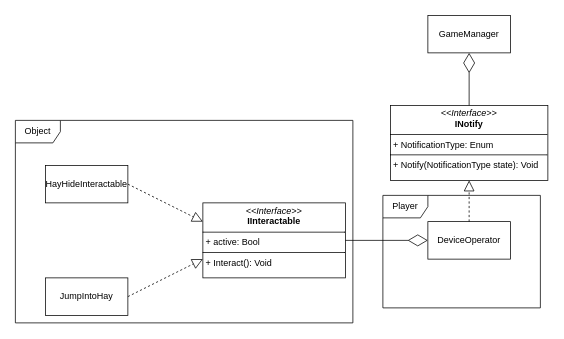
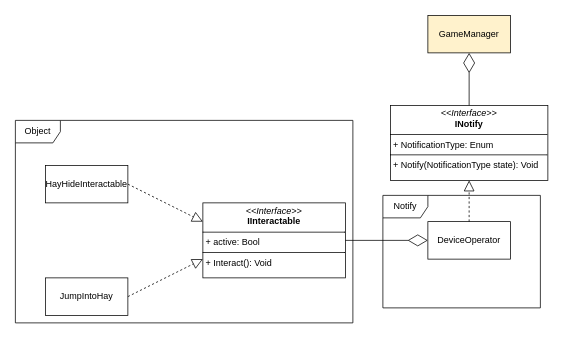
- <mxCell id="11" value="GameManager" style="html=1;whiteSpace=wrap;" vertex="1" parent="1"><mxGeometry x="570" y="20" width="110" height="50" as="geometry" /></mxCell>
+ <mxCell id="11" value="GameManager" style="html=1;whiteSpace=wrap;fillColor=#fff2cc;" vertex="1" parent="1"><mxGeometry x="570" y="20" width="110" height="50" as="geometry" /></mxCell>
- <mxCell id="14" value="Player" style="shape=umlFrame;whiteSpace=wrap;html=1;pointerEvents=0;" vertex="1" parent="1"><mxGeometry x="510" y="260" width="210" height="150" as="geometry" /></mxCell>
+ <mxCell id="14" value="Notify" style="shape=umlFrame;whiteSpace=wrap;html=1;pointerEvents=0;" vertex="1" parent="1"><mxGeometry x="510" y="260" width="210" height="150" as="geometry" /></mxCell>
